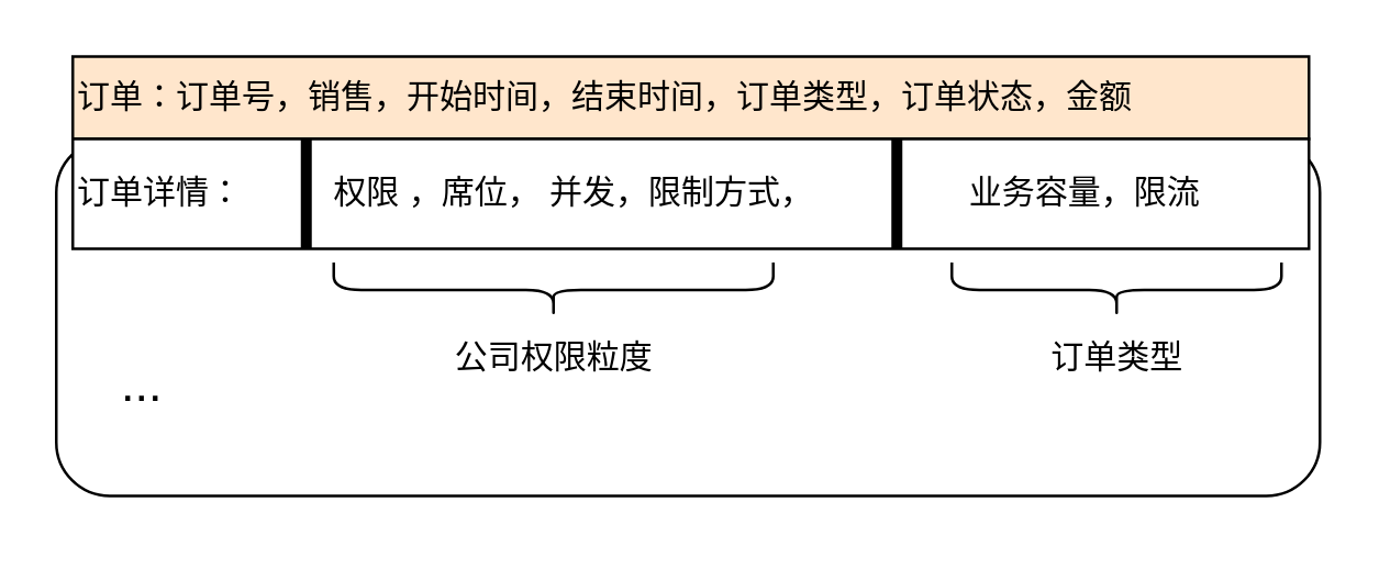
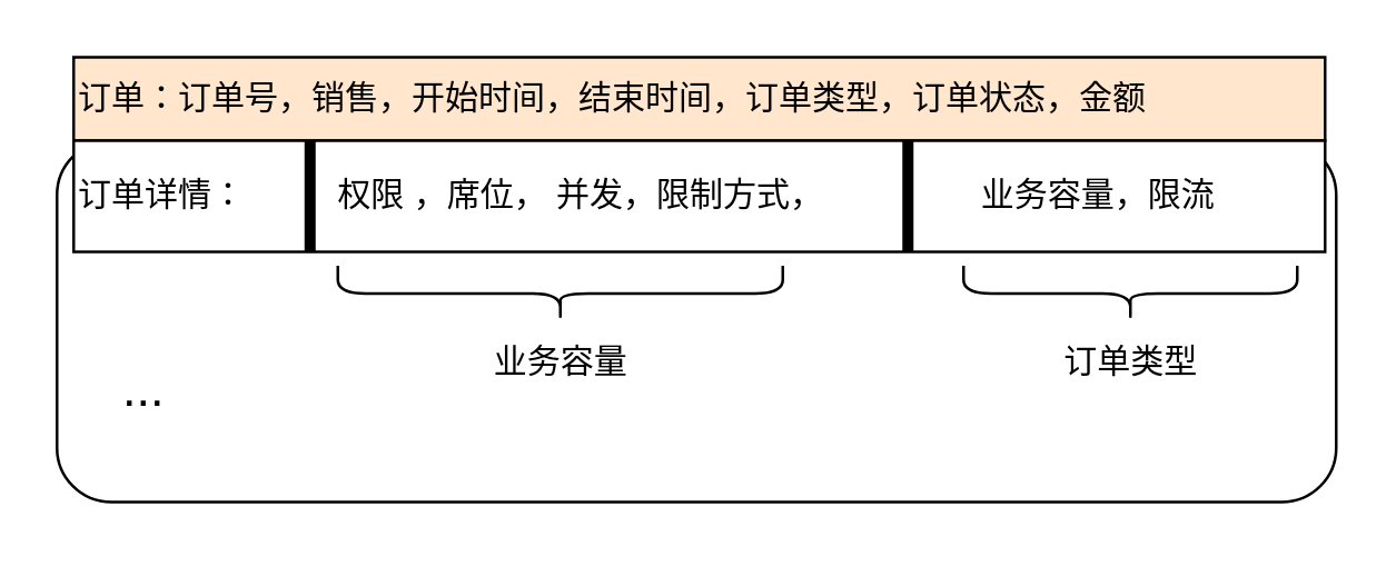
- <mxCell id="7" value="公司权限粒度" style="text;html=1;align=center;verticalAlign=middle;resizable=0;points=[];autosize=1;strokeColor=none;" vertex="1" parent="1"><mxGeometry x="156" y="120" width="90" height="20" as="geometry" /></mxCell>
+ <mxCell id="7" value="业务容量" style="text;html=1;align=center;verticalAlign=middle;resizable=0;points=[];autosize=1;strokeColor=none;" vertex="1" parent="1"><mxGeometry x="156" y="120" width="90" height="20" as="geometry" /></mxCell>
